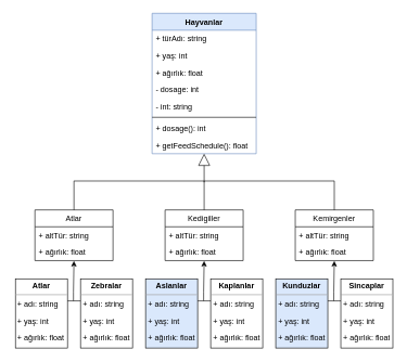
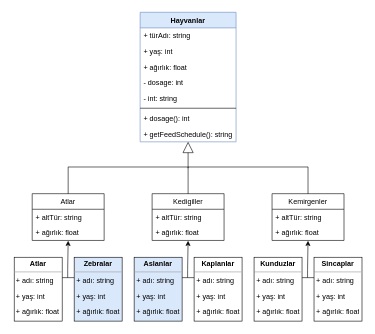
- <mxCell id="10" value="+ getFeedSchedule(): float" style="text;strokeColor=none;fillColor=none;align=left;verticalAlign=top;spacingLeft=4;spacingRight=4;overflow=hidden;rotatable=0;points=[[0,0.5],[1,0.5]];portConstraint=eastwest;" parent="2" vertex="1"><mxGeometry y="190" width="160" height="26" as="geometry" /></mxCell>
+ <mxCell id="10" value="+ getFeedSchedule(): string" style="text;strokeColor=none;fillColor=none;align=left;verticalAlign=top;spacingLeft=4;spacingRight=4;overflow=hidden;rotatable=0;points=[[0,0.5],[1,0.5]];portConstraint=eastwest;" parent="2" vertex="1"><mxGeometry y="190" width="160" height="26" as="geometry" /></mxCell>
- <mxCell id="18" value="&lt;p style=&quot;margin: 0px ; margin-top: 4px ; text-align: center&quot;&gt;&lt;b&gt;Zebralar&lt;/b&gt;&lt;/p&gt;&lt;hr size=&quot;1&quot;&gt;&lt;div style=&quot;height: 2px&quot;&gt;&lt;/div&gt;" style="verticalAlign=top;align=left;overflow=fill;fontSize=12;fontFamily=Helvetica;html=1;" parent="1" vertex="1"><mxGeometry x="123" y="428.5" width="80" height="106.5" as="geometry" /></mxCell>
+ <mxCell id="18" value="&lt;p style=&quot;margin: 0px ; margin-top: 4px ; text-align: center&quot;&gt;&lt;b&gt;Zebralar&lt;/b&gt;&lt;/p&gt;&lt;hr size=&quot;1&quot;&gt;&lt;div style=&quot;height: 2px&quot;&gt;&lt;/div&gt;" style="verticalAlign=top;align=left;overflow=fill;fontSize=12;fontFamily=Helvetica;html=1;fillColor=#dae8fc;" parent="1" vertex="1"><mxGeometry x="123" y="428.5" width="80" height="106.5" as="geometry" /></mxCell>
- <mxCell id="25" value="&lt;p style=&quot;margin: 0px ; margin-top: 4px ; text-align: center&quot;&gt;&lt;b&gt;Kunduzlar&lt;/b&gt;&lt;/p&gt;&lt;hr size=&quot;1&quot;&gt;&lt;div style=&quot;height: 2px&quot;&gt;&lt;/div&gt;" style="verticalAlign=top;align=left;overflow=fill;fontSize=12;fontFamily=Helvetica;html=1;fillColor=#dae8fc;" parent="1" vertex="1"><mxGeometry x="423" y="428.5" width="80" height="106.5" as="geometry" /></mxCell>
+ <mxCell id="25" value="&lt;p style=&quot;margin: 0px ; margin-top: 4px ; text-align: center&quot;&gt;&lt;b&gt;Kunduzlar&lt;/b&gt;&lt;/p&gt;&lt;hr size=&quot;1&quot;&gt;&lt;div style=&quot;height: 2px&quot;&gt;&lt;/div&gt;" style="verticalAlign=top;align=left;overflow=fill;fontSize=12;fontFamily=Helvetica;html=1;" parent="1" vertex="1"><mxGeometry x="423" y="428.5" width="80" height="106.5" as="geometry" /></mxCell>
